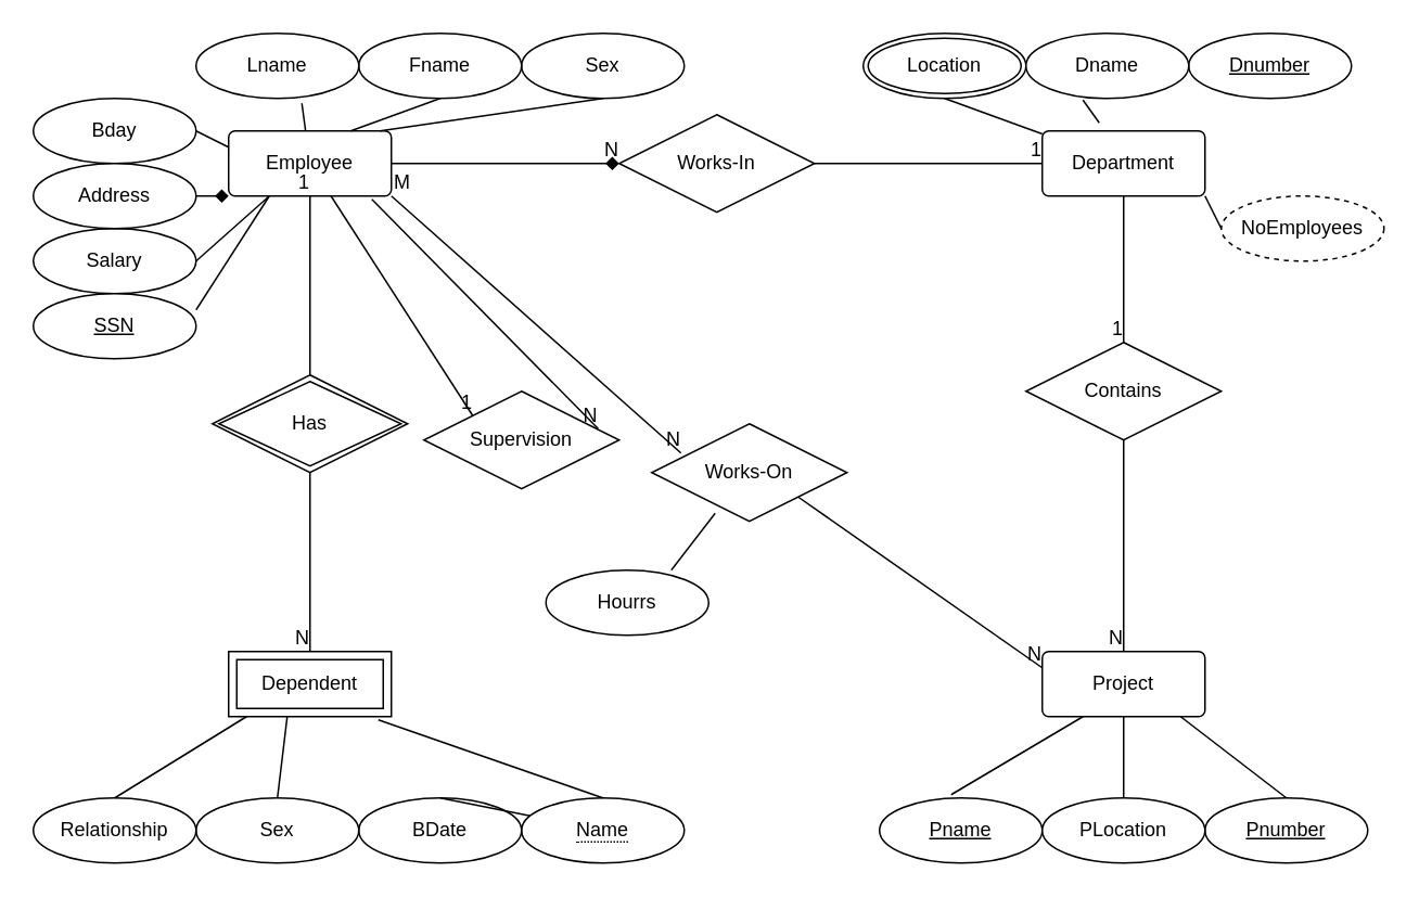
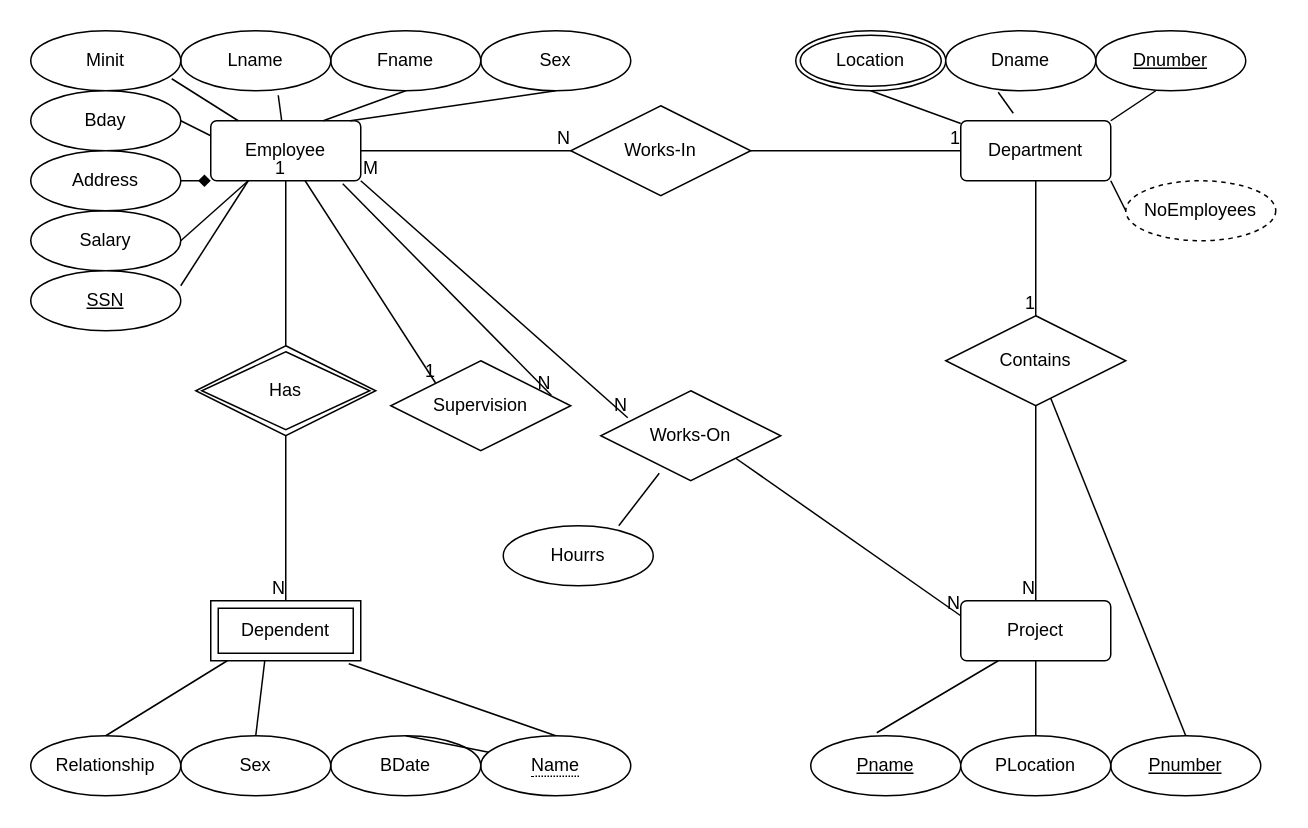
+ <mxCell id="48" value="Minit" style="ellipse;whiteSpace=wrap;html=1;align=center;" parent="1" vertex="1"><mxGeometry x="20" y="20" width="100" height="40" as="geometry" /></mxCell>
+ <mxCell id="55" value="" style="endArrow=none;html=1;rounded=0;exitX=0.94;exitY=0.8;exitDx=0;exitDy=0;exitPerimeter=0;" parent="1" source="48" target="4" edge="1"><mxGeometry relative="1" as="geometry"><mxPoint x="370" y="290" as="sourcePoint" /><mxPoint x="530" y="290" as="targetPoint" /></mxGeometry></mxCell>
+ <mxCell id="61" value="" style="endArrow=none;html=1;rounded=0;exitX=0.4;exitY=1;exitDx=0;exitDy=0;exitPerimeter=0;entryX=1;entryY=0;entryDx=0;entryDy=0;" parent="1" source="25" target="3" edge="1"><mxGeometry relative="1" as="geometry"><mxPoint x="370" y="290" as="sourcePoint" /><mxPoint x="530" y="290" as="targetPoint" /></mxGeometry></mxCell>
- <mxCell id="35" value="" style="endArrow=diamond;html=1;rounded=0;exitX=1;exitY=0.5;exitDx=0;exitDy=0;entryX=0;entryY=0.5;entryDx=0;entryDy=0;" parent="1" source="4" target="32" edge="1"><mxGeometry relative="1" as="geometry"><mxPoint x="350" y="350" as="sourcePoint" /><mxPoint x="510" y="350" as="targetPoint" /></mxGeometry></mxCell>
+ <mxCell id="35" value="" style="endArrow=none;html=1;rounded=0;exitX=1;exitY=0.5;exitDx=0;exitDy=0;entryX=0;entryY=0.5;entryDx=0;entryDy=0;" parent="1" source="4" target="32" edge="1"><mxGeometry relative="1" as="geometry"><mxPoint x="350" y="350" as="sourcePoint" /><mxPoint x="510" y="350" as="targetPoint" /></mxGeometry></mxCell>
- <mxCell id="21" value="" style="endArrow=none;html=1;rounded=0;exitX=0.5;exitY=0;exitDx=0;exitDy=0;entryX=0.85;entryY=1;entryDx=0;entryDy=0;entryPerimeter=0;" parent="1" source="19" target="2" edge="1"><mxGeometry relative="1" as="geometry"><mxPoint x="350" y="350" as="sourcePoint" /><mxPoint x="510" y="350" as="targetPoint" /></mxGeometry></mxCell>
+ <mxCell id="21" value="" style="endArrow=none;html=1;rounded=0;exitX=0.5;exitY=0;exitDx=0;exitDy=0;" parent="1" source="19" target="27" edge="1"><mxGeometry relative="1" as="geometry"><mxPoint x="350" y="350" as="sourcePoint" /><mxPoint x="510" y="350" as="targetPoint" /></mxGeometry></mxCell>
